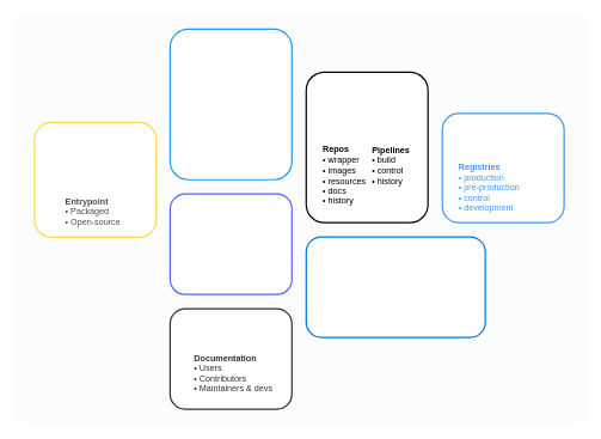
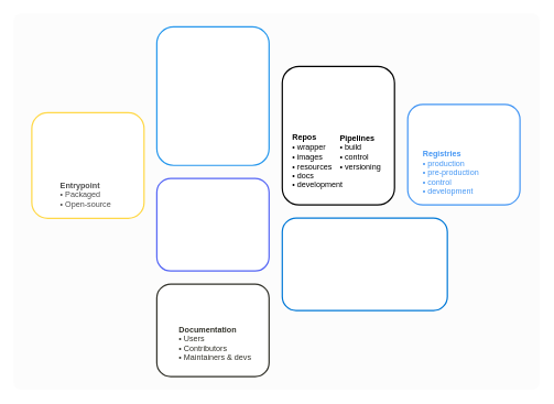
- <mxCell id="18" value="&lt;div style=&quot;text-align: left;&quot;&gt;&lt;span style=&quot;background-color: initial;&quot;&gt;&lt;b&gt;Pipelines&lt;/b&gt;&lt;/span&gt;&lt;/div&gt;&lt;div style=&quot;text-align: left;&quot;&gt;&lt;span style=&quot;background-color: initial;&quot;&gt;•&lt;/span&gt;&lt;span style=&quot;background-color: initial;&quot;&gt;&amp;nbsp;build&lt;/span&gt;&lt;/div&gt;&lt;span style=&quot;&quot;&gt;&lt;div style=&quot;text-align: left;&quot;&gt;&lt;span style=&quot;background-color: initial;&quot;&gt;• control&lt;/span&gt;&lt;/div&gt;&lt;/span&gt;&lt;span style=&quot;&quot;&gt;&lt;div style=&quot;text-align: left;&quot;&gt;&lt;span style=&quot;background-color: initial;&quot;&gt;•&amp;nbsp;&lt;/span&gt;&lt;span style=&quot;background-color: initial;&quot;&gt;history&lt;/span&gt;&lt;/div&gt;&lt;/span&gt;" style="text;html=1;align=center;verticalAlign=middle;resizable=0;points=[];autosize=1;strokeColor=none;fillColor=none;" parent="1" vertex="1"><mxGeometry x="504.5" y="200" width="80" height="60" as="geometry" /></mxCell>
+ <mxCell id="18" value="&lt;div style=&quot;text-align: left;&quot;&gt;&lt;span style=&quot;background-color: initial;&quot;&gt;&lt;b&gt;Pipelines&lt;/b&gt;&lt;/span&gt;&lt;/div&gt;&lt;div style=&quot;text-align: left;&quot;&gt;&lt;span style=&quot;background-color: initial;&quot;&gt;•&lt;/span&gt;&lt;span style=&quot;background-color: initial;&quot;&gt;&amp;nbsp;build&lt;/span&gt;&lt;/div&gt;&lt;span style=&quot;&quot;&gt;&lt;div style=&quot;text-align: left;&quot;&gt;&lt;span style=&quot;background-color: initial;&quot;&gt;• control&lt;/span&gt;&lt;/div&gt;&lt;/span&gt;&lt;span style=&quot;&quot;&gt;&lt;div style=&quot;text-align: left;&quot;&gt;&lt;span style=&quot;background-color: initial;&quot;&gt;•&amp;nbsp;&lt;/span&gt;&lt;span style=&quot;background-color: initial;&quot;&gt;versioning&lt;/span&gt;&lt;/div&gt;&lt;/span&gt;" style="text;html=1;align=center;verticalAlign=middle;resizable=0;points=[];autosize=1;strokeColor=none;fillColor=none;" parent="1" vertex="1"><mxGeometry x="504.5" y="200" width="80" height="60" as="geometry" /></mxCell>
- <mxCell id="17" value="&lt;div style=&quot;text-align: left;&quot;&gt;&lt;span style=&quot;background-color: initial;&quot;&gt;&lt;b&gt;Repos&lt;/b&gt;&lt;/span&gt;&lt;/div&gt;&lt;div style=&quot;text-align: left;&quot;&gt;&lt;span style=&quot;background-color: initial;&quot;&gt;•&lt;/span&gt;&lt;span style=&quot;background-color: initial;&quot;&gt;&amp;nbsp;wrapper&lt;/span&gt;&lt;/div&gt;&lt;span style=&quot;&quot;&gt;&lt;div style=&quot;text-align: left;&quot;&gt;&lt;span style=&quot;background-color: initial;&quot;&gt;•&amp;nbsp;&lt;/span&gt;&lt;span style=&quot;background-color: initial;&quot;&gt;images&lt;/span&gt;&lt;/div&gt;&lt;/span&gt;&lt;span style=&quot;&quot;&gt;&lt;div style=&quot;text-align: left;&quot;&gt;&lt;span style=&quot;background-color: initial;&quot;&gt;•&amp;nbsp;&lt;/span&gt;&lt;span style=&quot;background-color: initial;&quot;&gt;resources&lt;/span&gt;&lt;/div&gt;&lt;/span&gt;&lt;div style=&quot;text-align: left;&quot;&gt;•&amp;nbsp;&lt;span style=&quot;background-color: initial;&quot;&gt;docs&lt;/span&gt;&lt;/div&gt;&lt;span style=&quot;&quot;&gt;&lt;div style=&quot;text-align: left;&quot;&gt;&lt;span style=&quot;background-color: initial;&quot;&gt;•&amp;nbsp;&lt;/span&gt;&lt;span style=&quot;background-color: initial;&quot;&gt;history&lt;/span&gt;&lt;/div&gt;&lt;/span&gt;" style="text;html=1;align=center;verticalAlign=middle;resizable=0;points=[];autosize=1;strokeColor=none;fillColor=none;" parent="1" vertex="1"><mxGeometry x="439.5" y="199" width="80" height="90" as="geometry" /></mxCell>
+ <mxCell id="17" value="&lt;div style=&quot;text-align: left;&quot;&gt;&lt;span style=&quot;background-color: initial;&quot;&gt;&lt;b&gt;Repos&lt;/b&gt;&lt;/span&gt;&lt;/div&gt;&lt;div style=&quot;text-align: left;&quot;&gt;&lt;span style=&quot;background-color: initial;&quot;&gt;•&lt;/span&gt;&lt;span style=&quot;background-color: initial;&quot;&gt;&amp;nbsp;wrapper&lt;/span&gt;&lt;/div&gt;&lt;span style=&quot;&quot;&gt;&lt;div style=&quot;text-align: left;&quot;&gt;&lt;span style=&quot;background-color: initial;&quot;&gt;•&amp;nbsp;&lt;/span&gt;&lt;span style=&quot;background-color: initial;&quot;&gt;images&lt;/span&gt;&lt;/div&gt;&lt;/span&gt;&lt;span style=&quot;&quot;&gt;&lt;div style=&quot;text-align: left;&quot;&gt;&lt;span style=&quot;background-color: initial;&quot;&gt;•&amp;nbsp;&lt;/span&gt;&lt;span style=&quot;background-color: initial;&quot;&gt;resources&lt;/span&gt;&lt;/div&gt;&lt;/span&gt;&lt;div style=&quot;text-align: left;&quot;&gt;•&amp;nbsp;&lt;span style=&quot;background-color: initial;&quot;&gt;docs&lt;/span&gt;&lt;/div&gt;&lt;span style=&quot;&quot;&gt;&lt;div style=&quot;text-align: left;&quot;&gt;&lt;span style=&quot;background-color: initial;&quot;&gt;•&amp;nbsp;&lt;/span&gt;&lt;span style=&quot;background-color: initial;&quot;&gt;development&lt;/span&gt;&lt;/div&gt;&lt;/span&gt;" style="text;html=1;align=center;verticalAlign=middle;resizable=0;points=[];autosize=1;strokeColor=none;fillColor=none;" parent="1" vertex="1"><mxGeometry x="439.5" y="199" width="80" height="90" as="geometry" /></mxCell>
